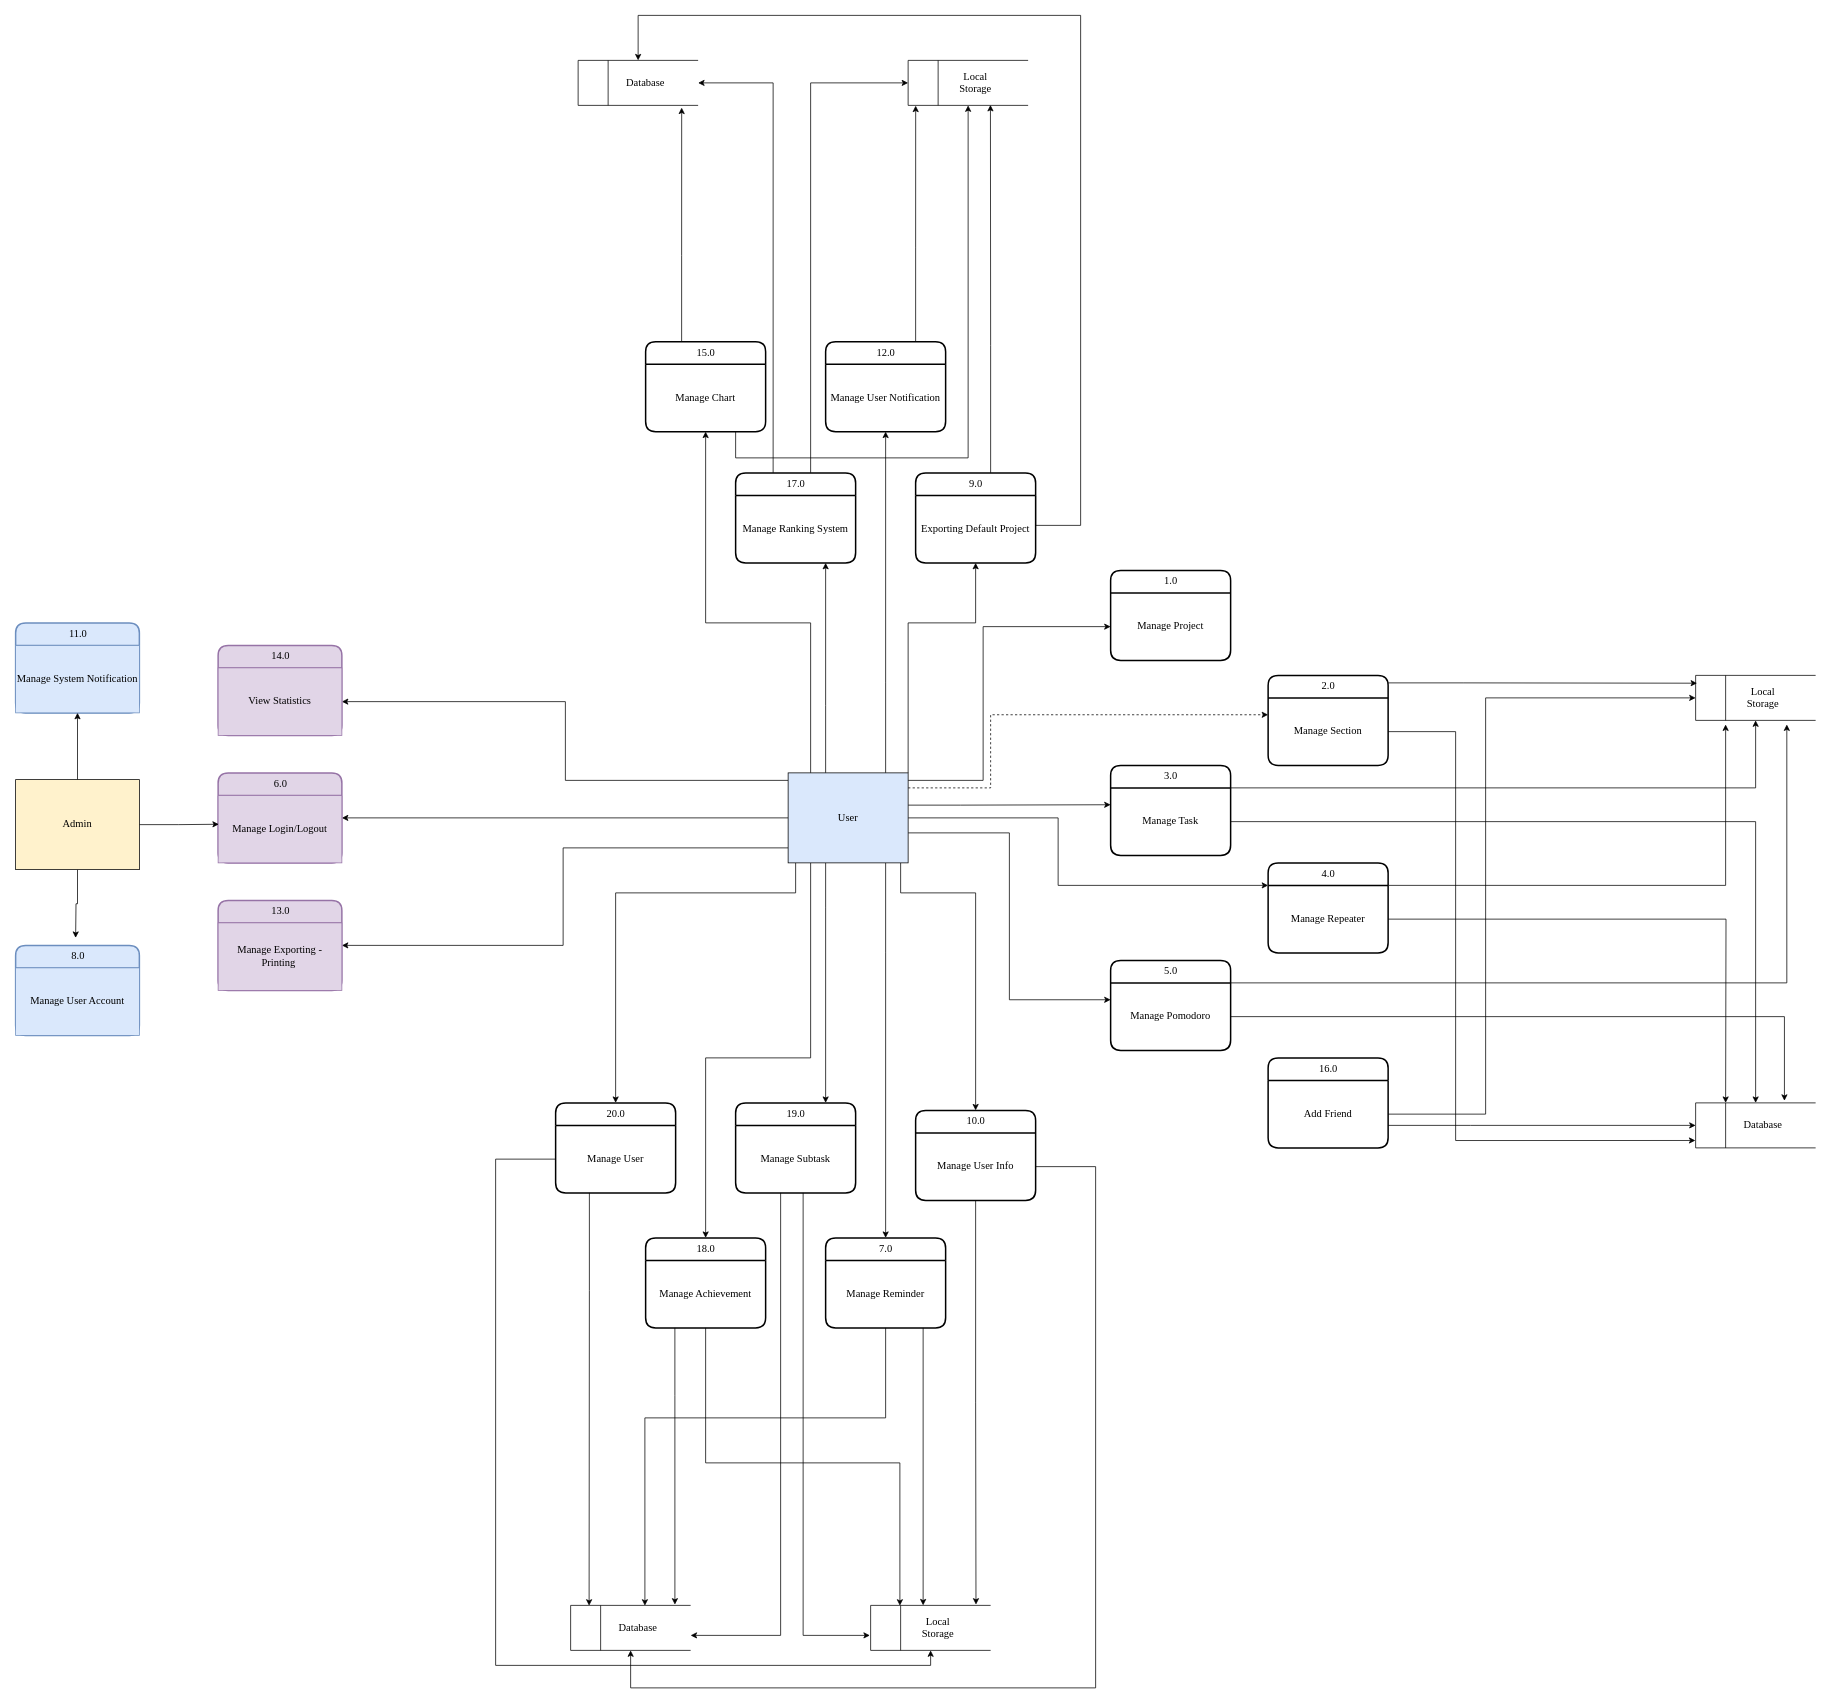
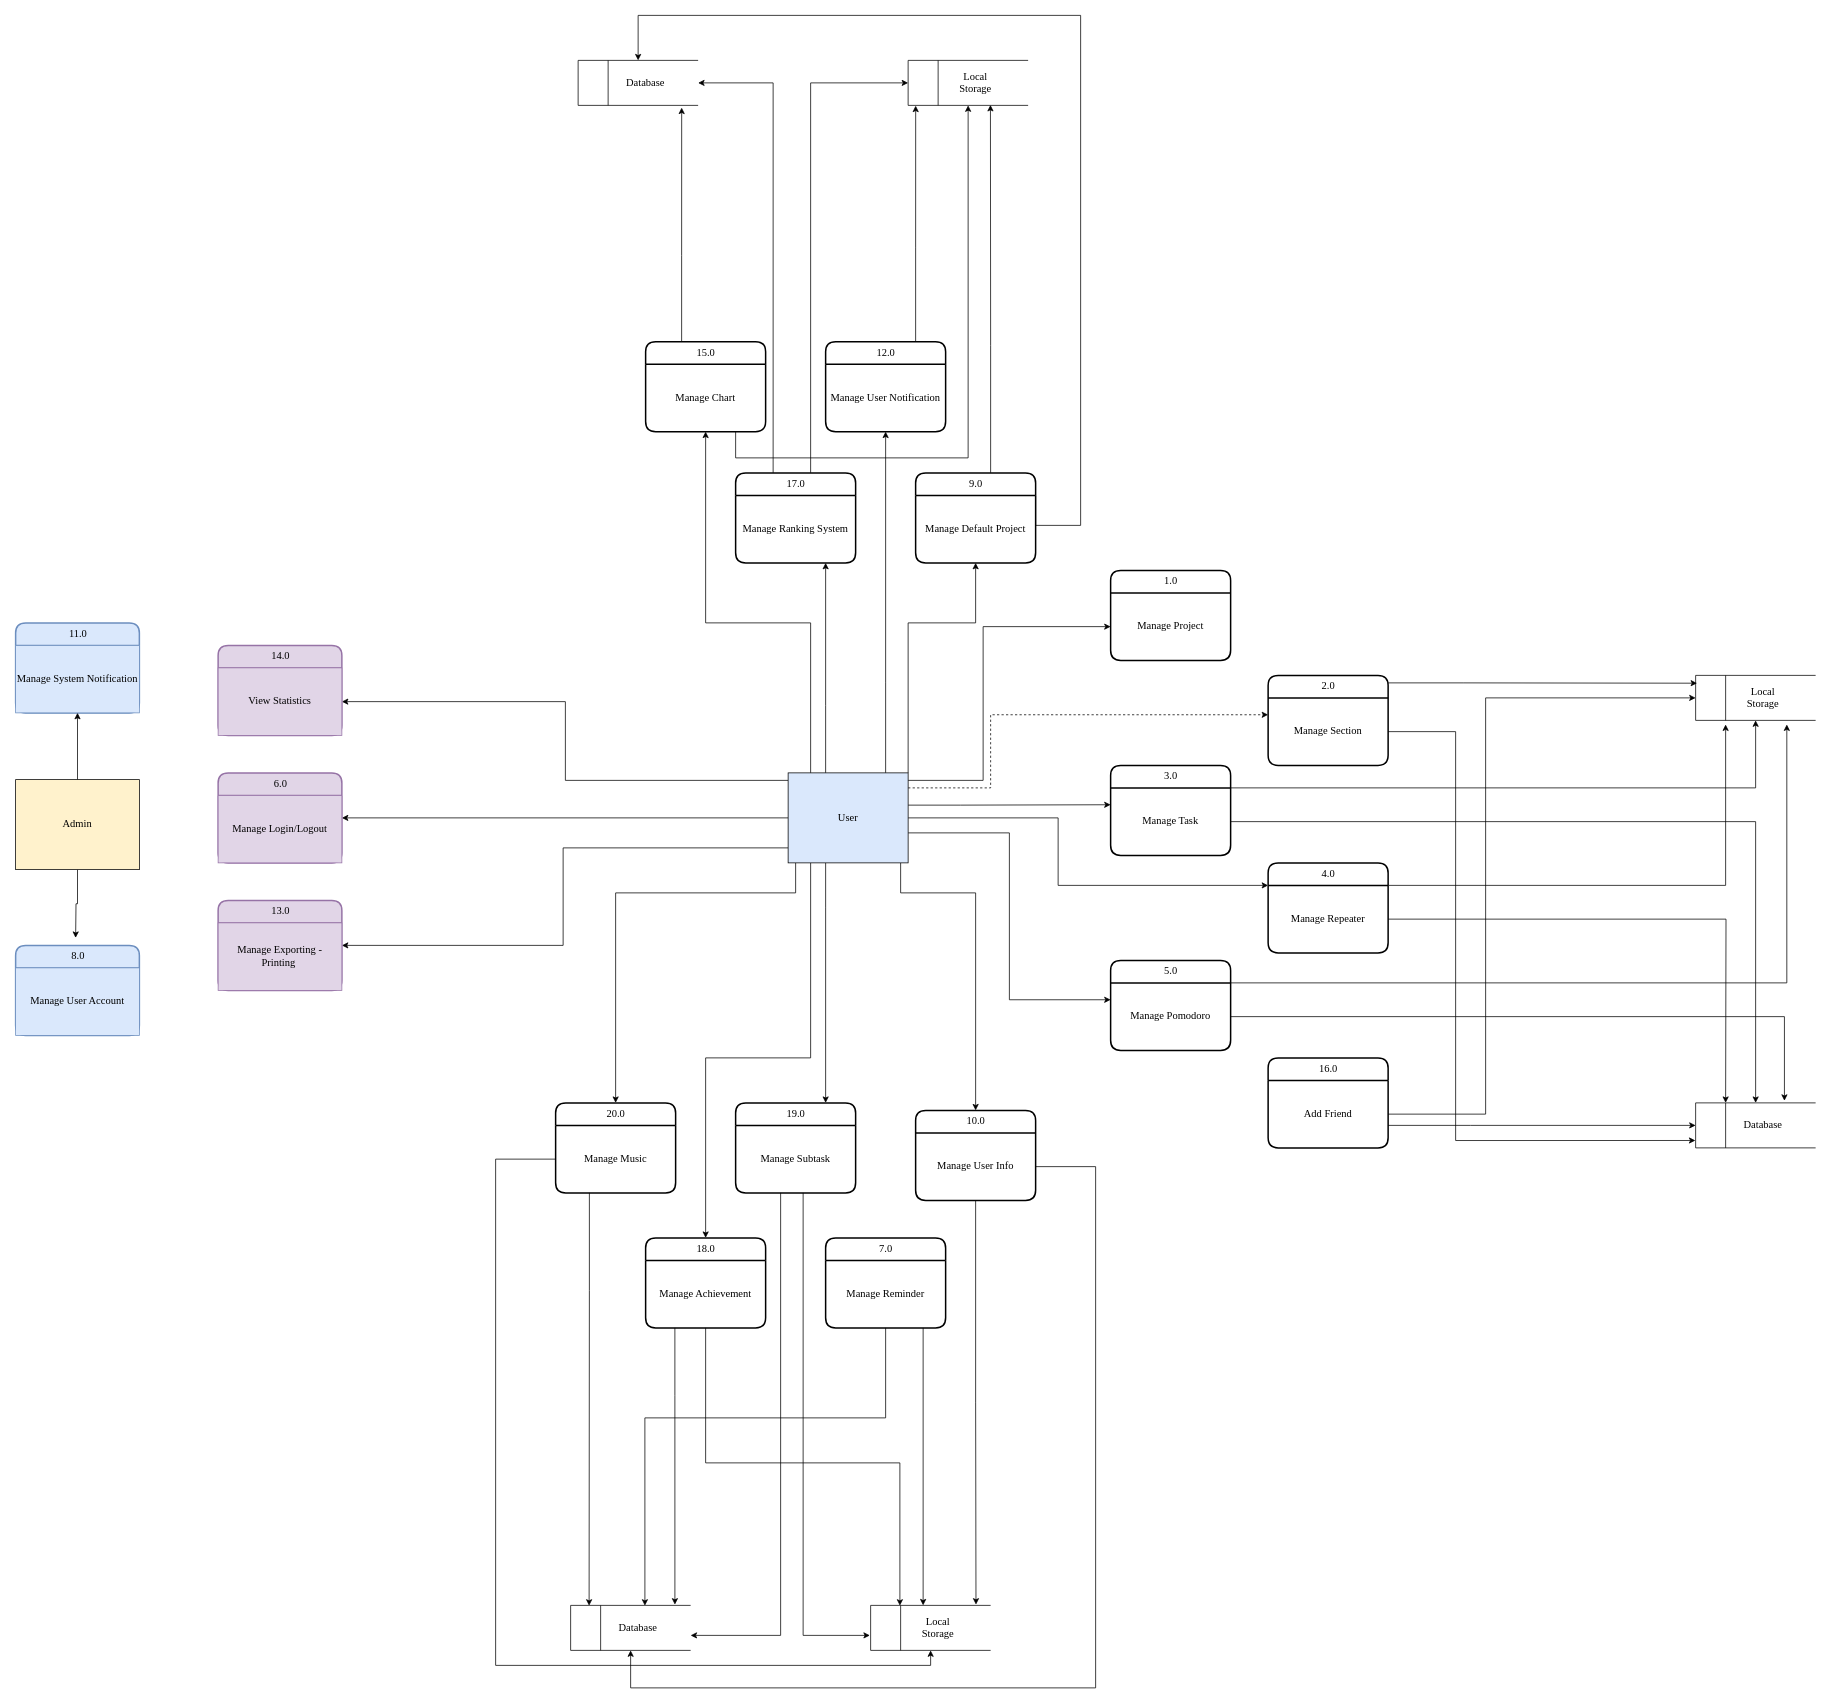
- <mxCell id="49" value="Exporting Default Project" style="text;html=1;strokeColor=none;fillColor=none;align=center;verticalAlign=middle;whiteSpace=wrap;rounded=0;fontFamily=Verdana;fontSize=14;" vertex="1" parent="48"><mxGeometry y="30" width="160" height="90" as="geometry" /></mxCell>
+ <mxCell id="49" value="Manage Default Project" style="text;html=1;strokeColor=none;fillColor=none;align=center;verticalAlign=middle;whiteSpace=wrap;rounded=0;fontFamily=Verdana;fontSize=14;" vertex="1" parent="48"><mxGeometry y="30" width="160" height="90" as="geometry" /></mxCell>
- <mxCell id="74" style="edgeStyle=orthogonalEdgeStyle;rounded=0;orthogonalLoop=1;jettySize=auto;html=1;entryX=0.006;entryY=0.428;entryDx=0;entryDy=0;entryPerimeter=0;" edge="1" parent="1" source="77" target="64"><mxGeometry relative="1" as="geometry"><mxPoint x="270" y="1099" as="targetPoint" /></mxGeometry></mxCell>
- <mxCell id="13" style="edgeStyle=orthogonalEdgeStyle;rounded=0;orthogonalLoop=1;jettySize=auto;html=1;entryX=0.5;entryY=0;entryDx=0;entryDy=0;" edge="1" parent="1" source="20" target="67"><mxGeometry relative="1" as="geometry"><Array as="points"><mxPoint x="1180" y="1270" /><mxPoint x="1180" y="1270" /></Array></mxGeometry></mxCell>
- <mxCell id="33" value="Manage User" style="text;html=1;strokeColor=none;fillColor=none;align=center;verticalAlign=middle;whiteSpace=wrap;rounded=0;fontFamily=Verdana;fontSize=14;" vertex="1" parent="32"><mxGeometry y="30" width="160" height="90" as="geometry" /></mxCell>
+ <mxCell id="33" value="Manage Music" style="text;html=1;strokeColor=none;fillColor=none;align=center;verticalAlign=middle;whiteSpace=wrap;rounded=0;fontFamily=Verdana;fontSize=14;" vertex="1" parent="32"><mxGeometry y="30" width="160" height="90" as="geometry" /></mxCell>
